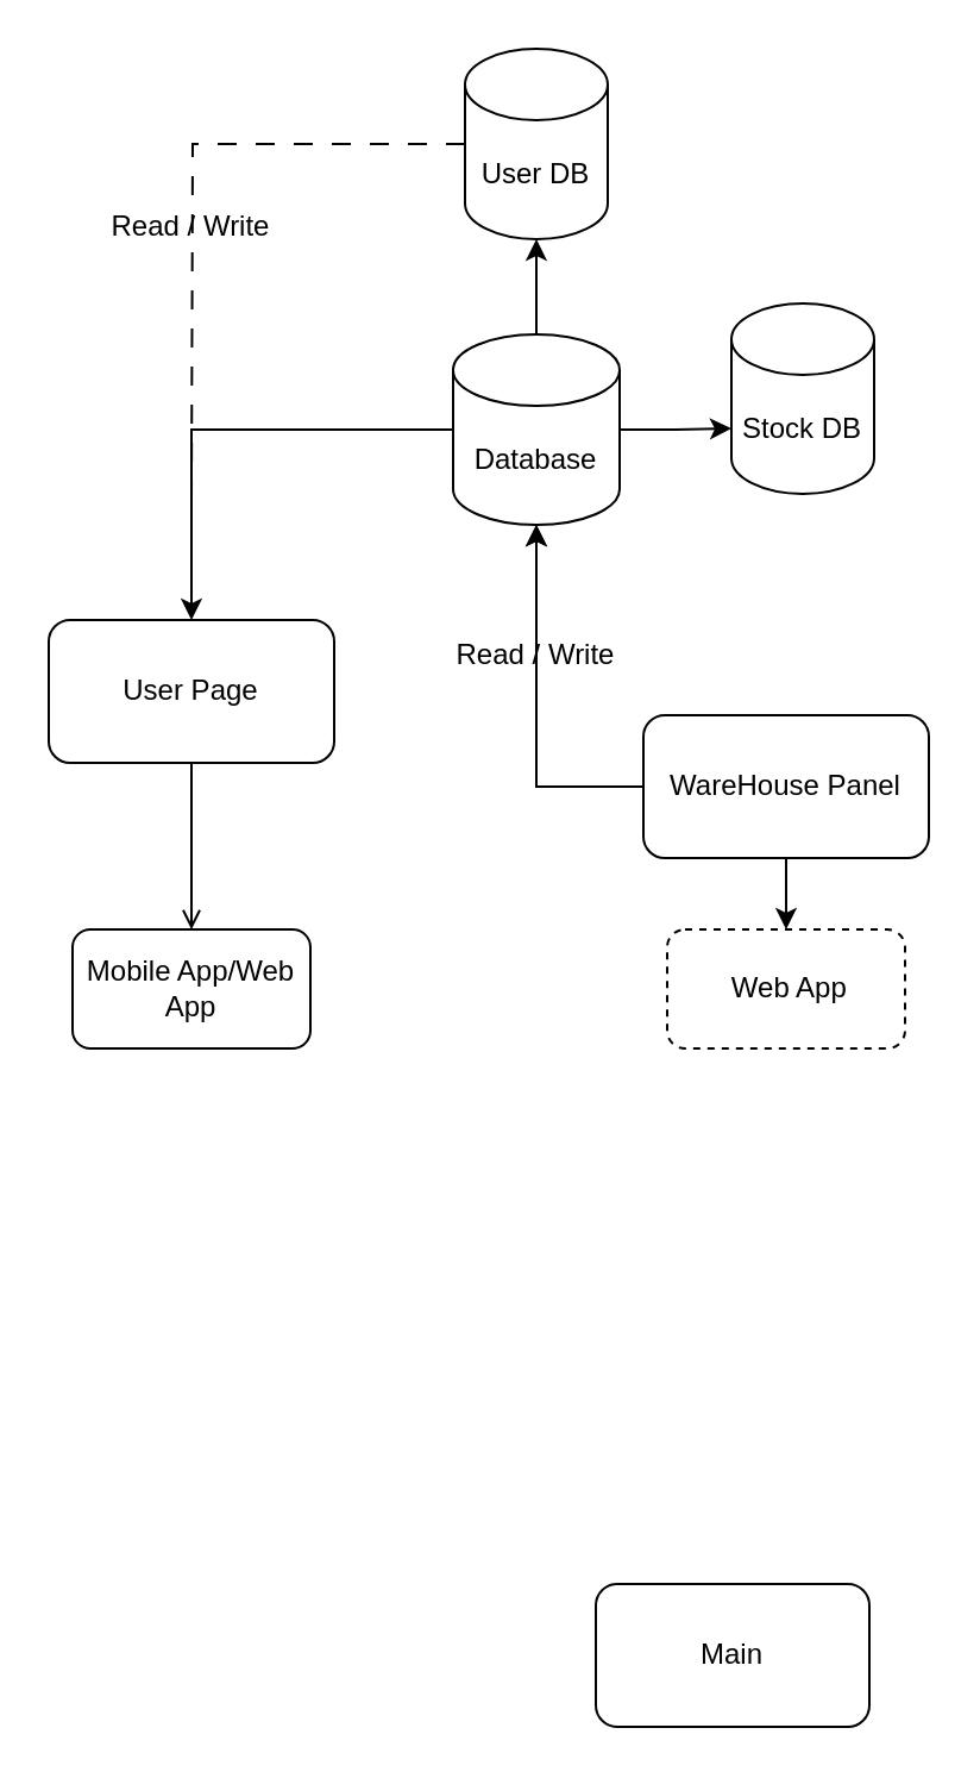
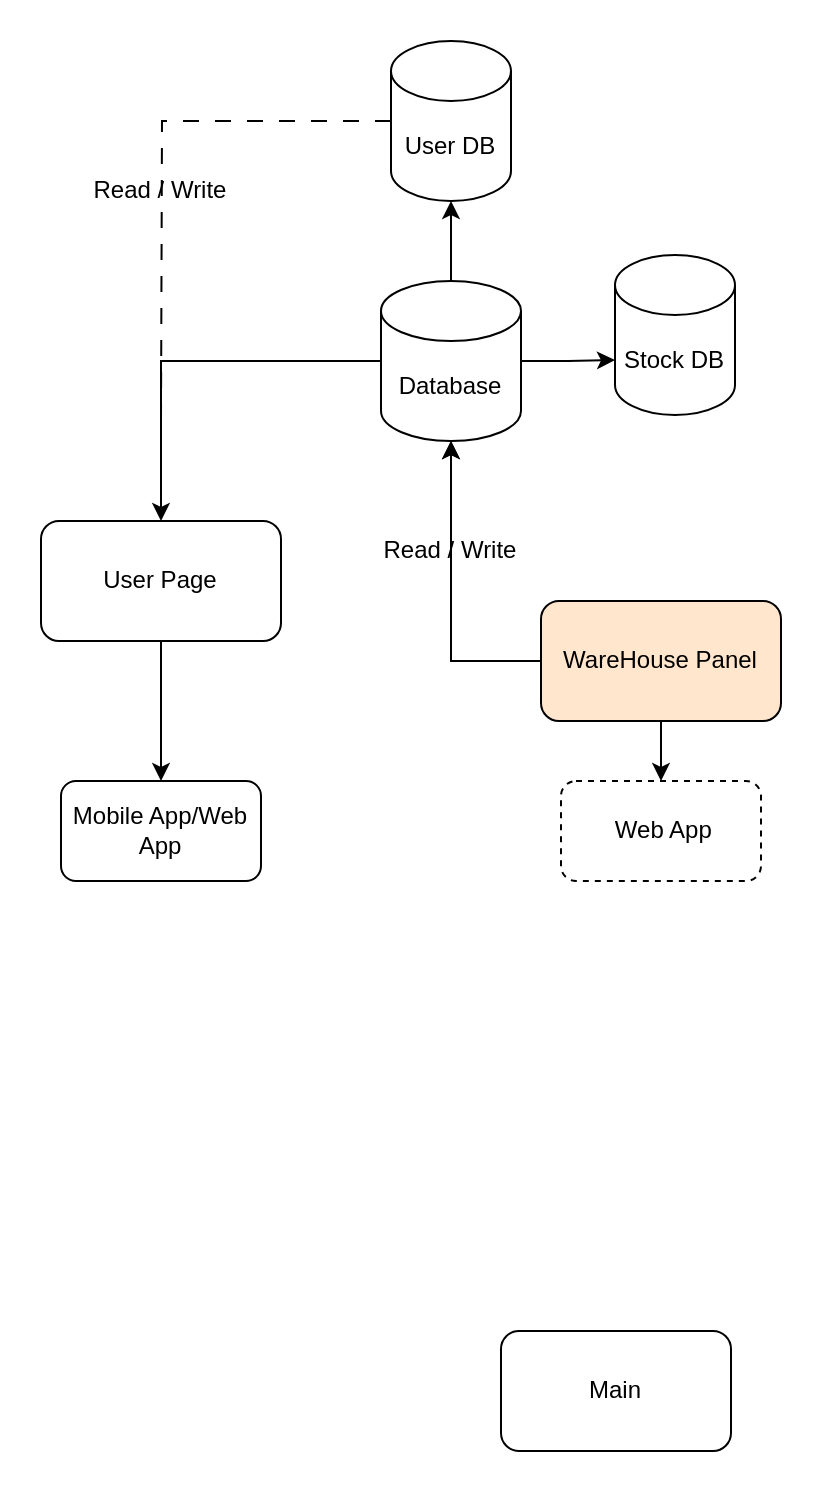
- <mxCell id="6" value="WareHouse Panel" style="rounded=1;whiteSpace=wrap;html=1;" vertex="1" parent="1"><mxGeometry x="270" y="300" width="120" height="60" as="geometry" /></mxCell>
+ <mxCell id="6" value="WareHouse Panel" style="rounded=1;whiteSpace=wrap;html=1;fillColor=#ffe6cc;" vertex="1" parent="1"><mxGeometry x="270" y="300" width="120" height="60" as="geometry" /></mxCell>
- <mxCell id="2" style="edgeStyle=orthogonalEdgeStyle;rounded=0;orthogonalLoop=1;jettySize=auto;html=1;endArrow=open;" edge="1" parent="1" source="3" target="9"><mxGeometry relative="1" as="geometry" /></mxCell>
+ <mxCell id="2" style="edgeStyle=orthogonalEdgeStyle;rounded=0;orthogonalLoop=1;jettySize=auto;html=1;" edge="1" parent="1" source="3" target="9"><mxGeometry relative="1" as="geometry" /></mxCell>
